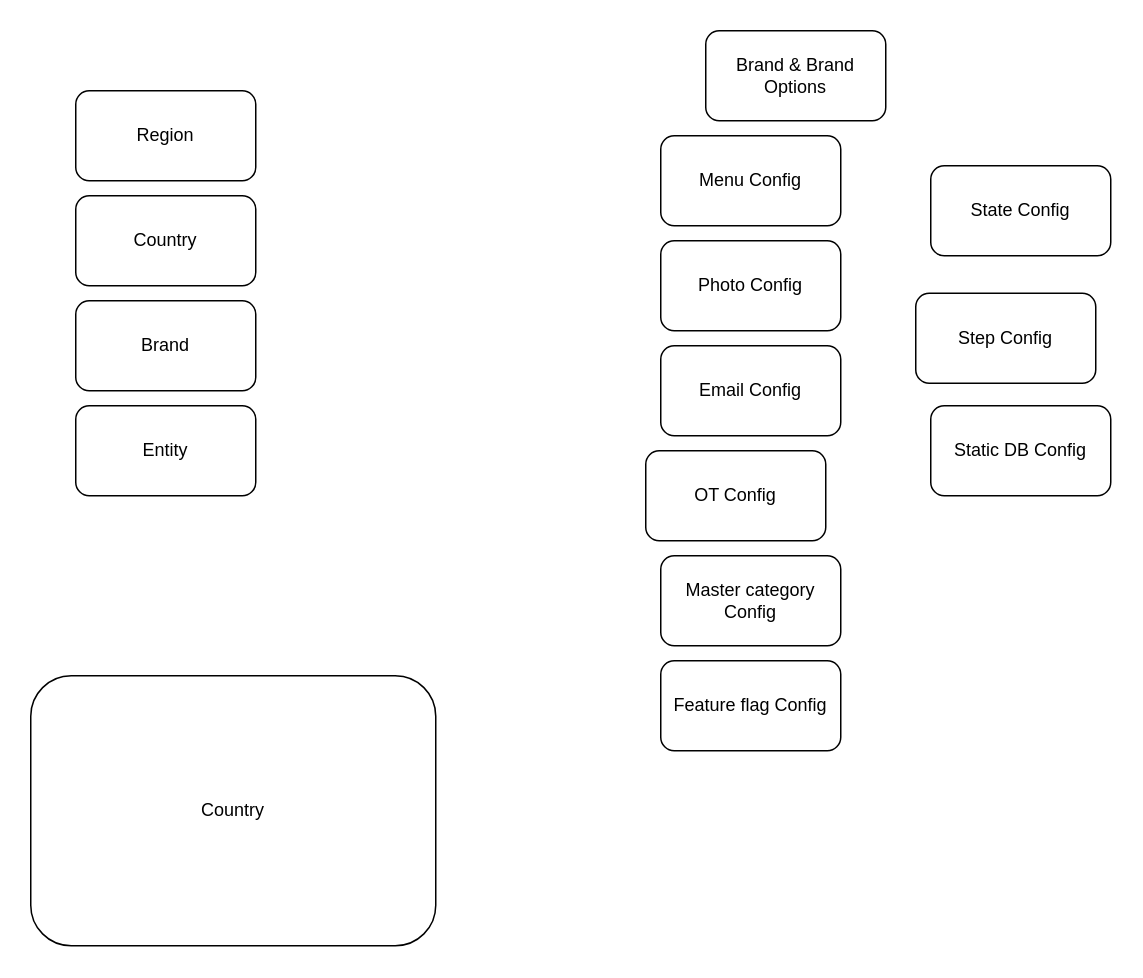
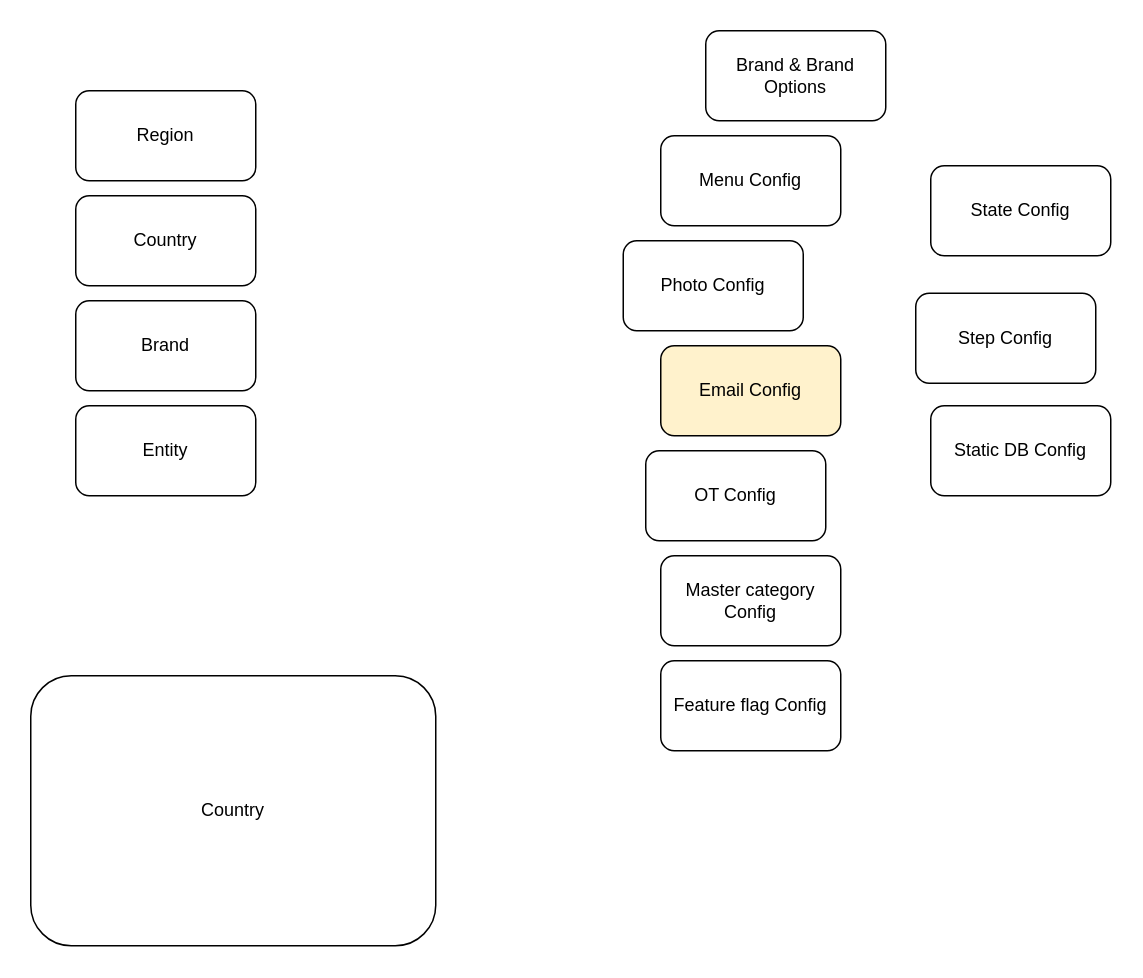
- <mxCell id="8" value="Photo Config" style="rounded=1;whiteSpace=wrap;html=1;" vertex="1" parent="1"><mxGeometry x="440" y="160" width="120" height="60" as="geometry" /></mxCell>
+ <mxCell id="8" value="Photo Config" style="rounded=1;whiteSpace=wrap;html=1;" vertex="1" parent="1"><mxGeometry x="415" y="160" width="120" height="60" as="geometry" /></mxCell>
- <mxCell id="9" value="Email Config" style="rounded=1;whiteSpace=wrap;html=1;" vertex="1" parent="1"><mxGeometry x="440" y="230" width="120" height="60" as="geometry" /></mxCell>
+ <mxCell id="9" value="Email Config" style="rounded=1;whiteSpace=wrap;html=1;fillColor=#fff2cc;" vertex="1" parent="1"><mxGeometry x="440" y="230" width="120" height="60" as="geometry" /></mxCell>
